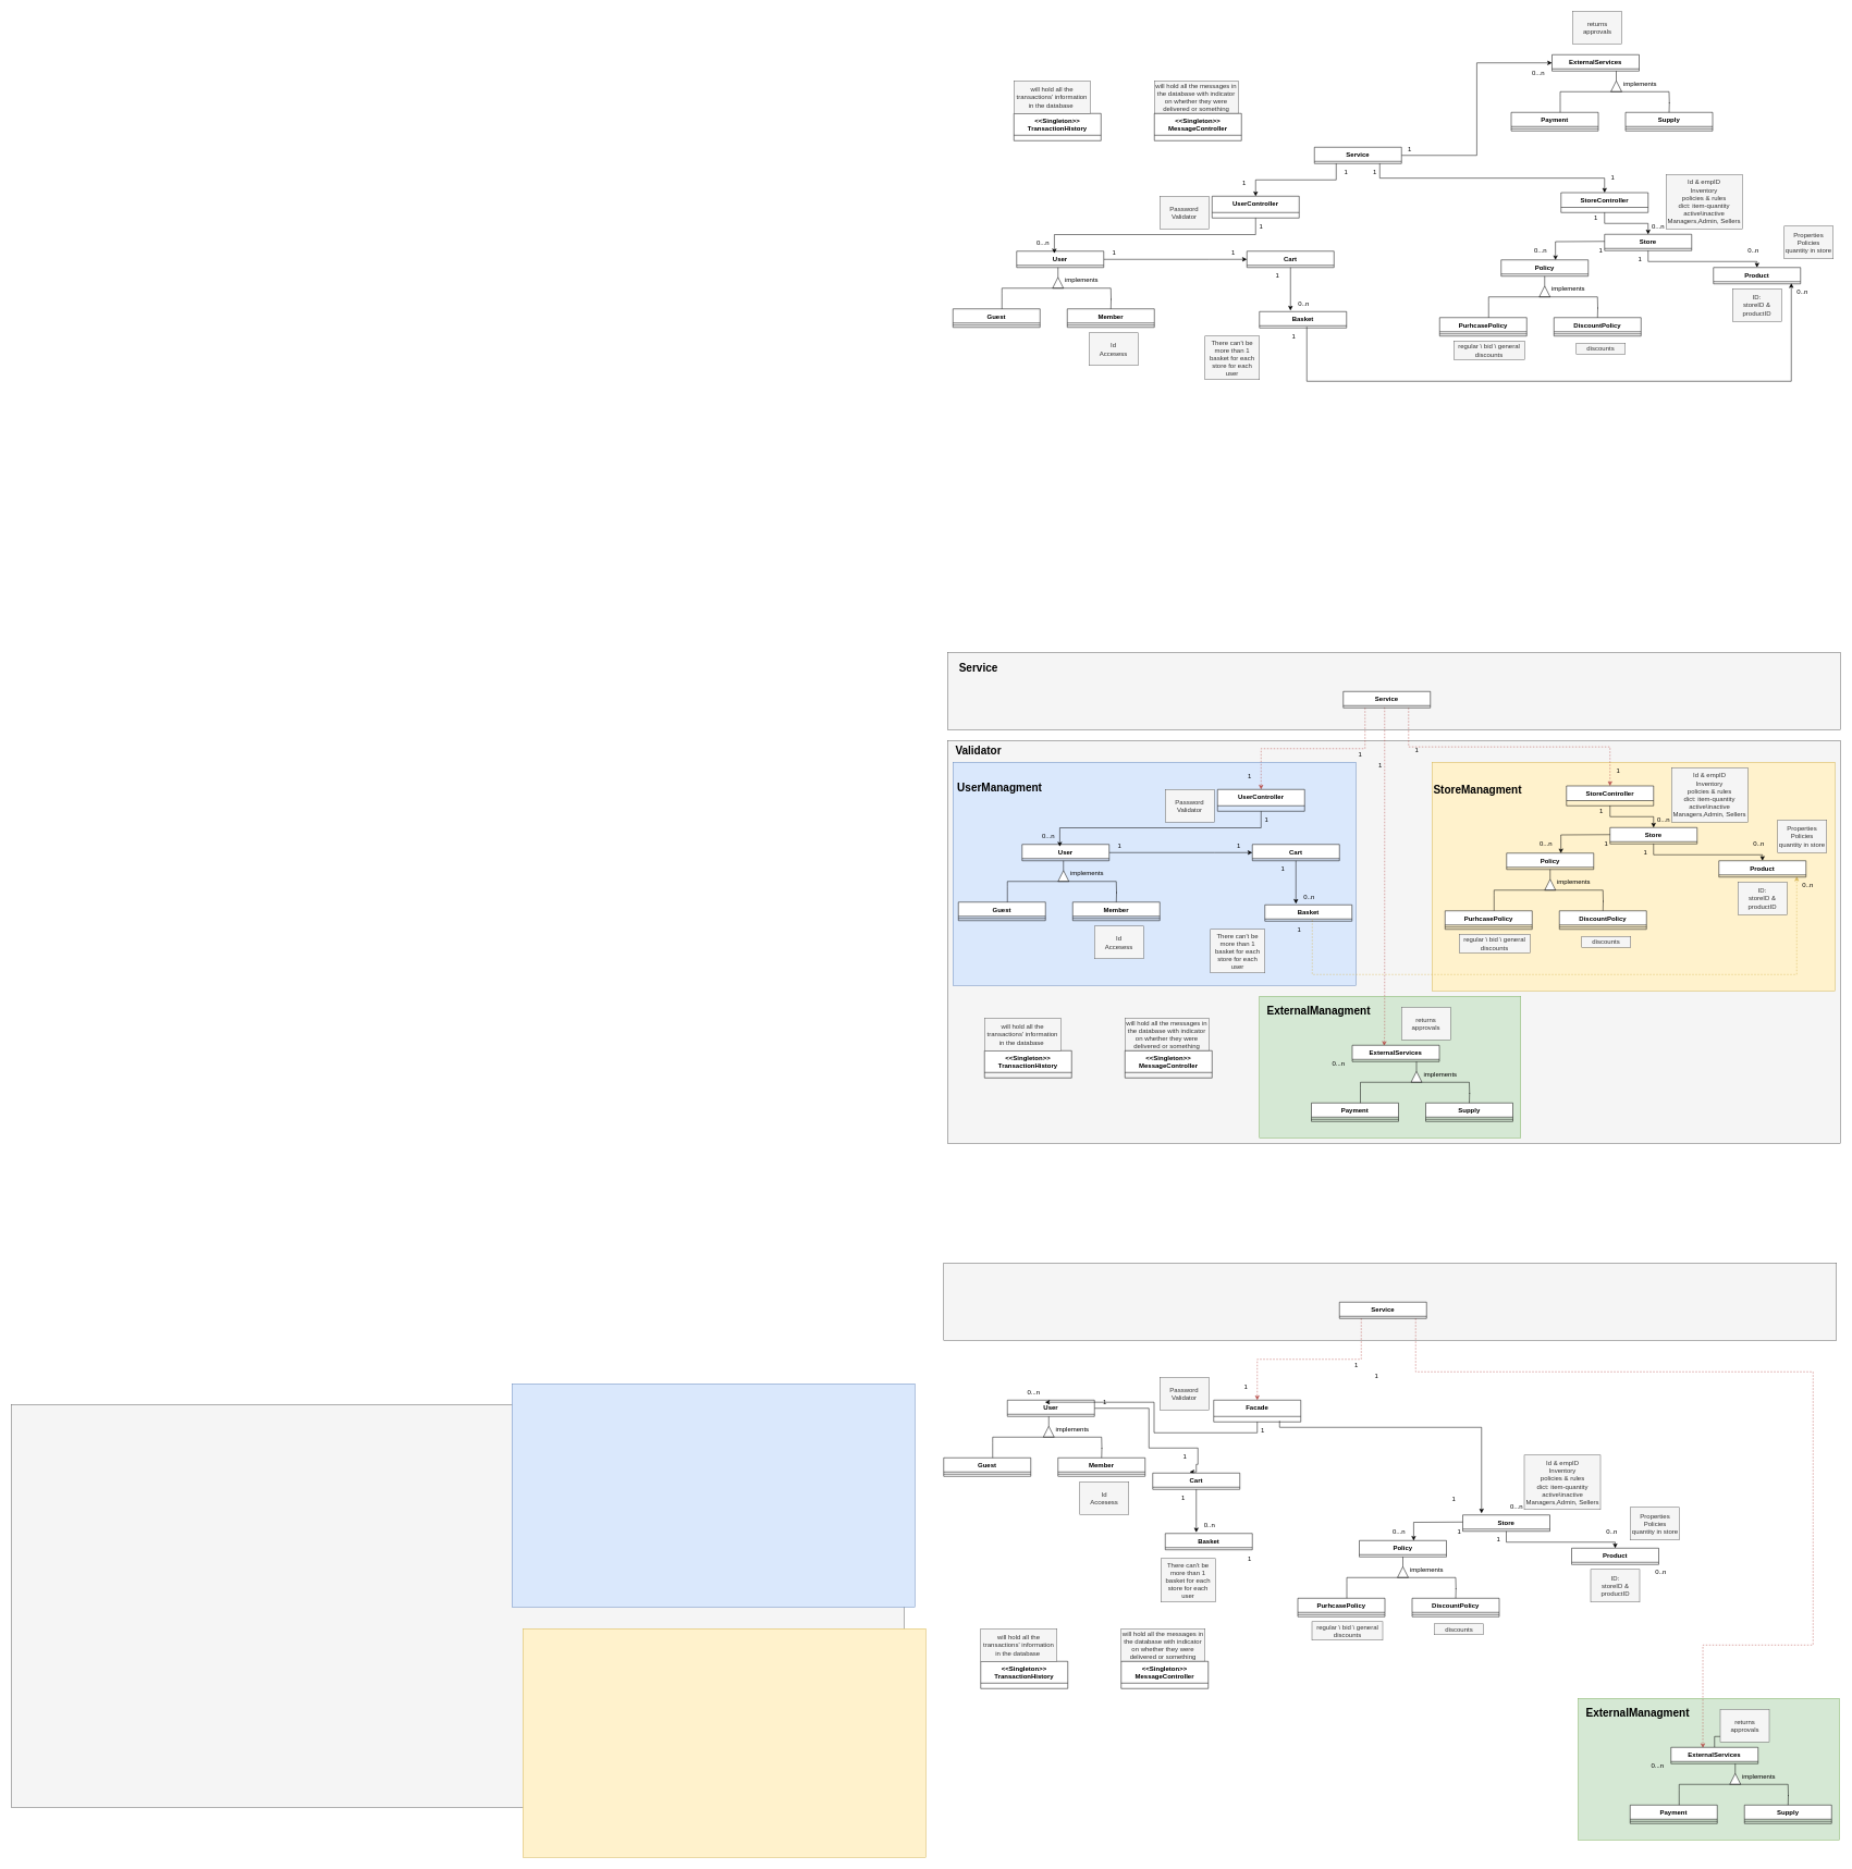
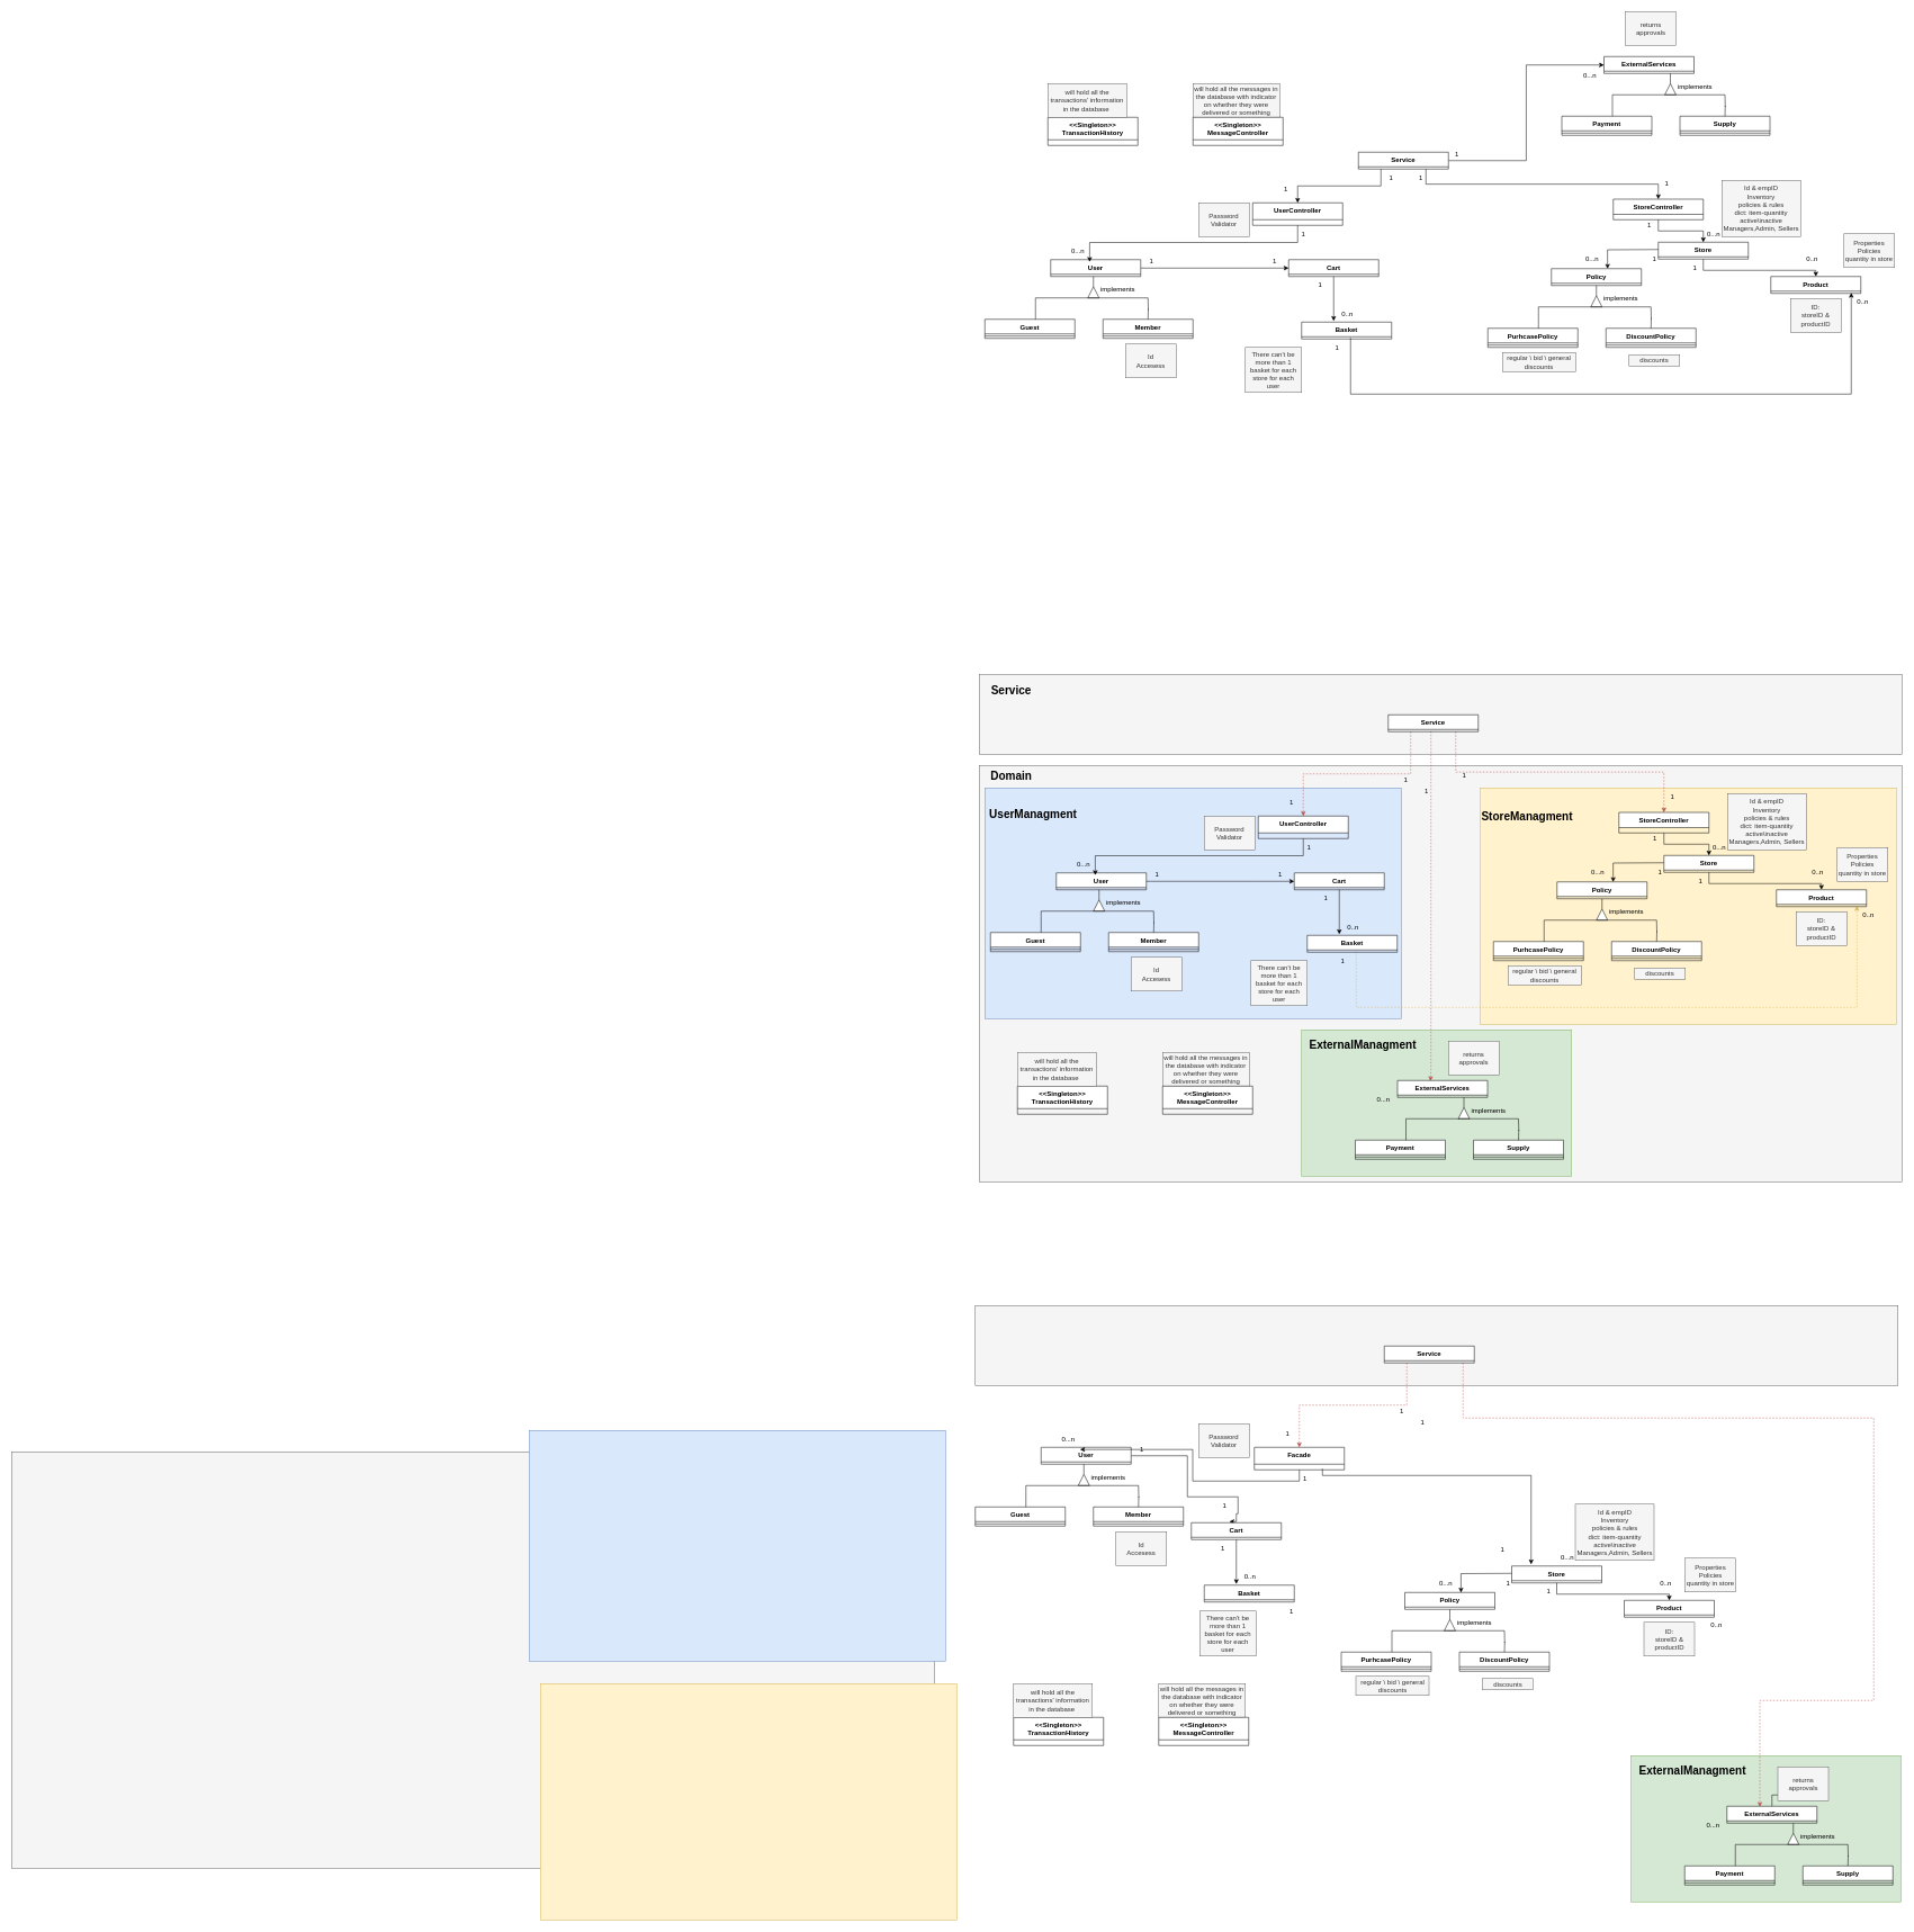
- <mxCell id="176" value="&lt;b&gt;&lt;font style=&quot;font-size: 20px;&quot;&gt;Validator&lt;/font&gt;&lt;/b&gt;" style="text;html=1;strokeColor=none;fillColor=none;align=center;verticalAlign=middle;whiteSpace=wrap;rounded=0;" parent="1" vertex="1"><mxGeometry x="1716" y="1363" width="162" height="30" as="geometry" /></mxCell>
+ <mxCell id="176" value="&lt;b&gt;&lt;font style=&quot;font-size: 20px;&quot;&gt;Domain&lt;/font&gt;&lt;/b&gt;" style="text;html=1;strokeColor=none;fillColor=none;align=center;verticalAlign=middle;whiteSpace=wrap;rounded=0;" parent="1" vertex="1"><mxGeometry x="1716" y="1363" width="162" height="30" as="geometry" /></mxCell>
